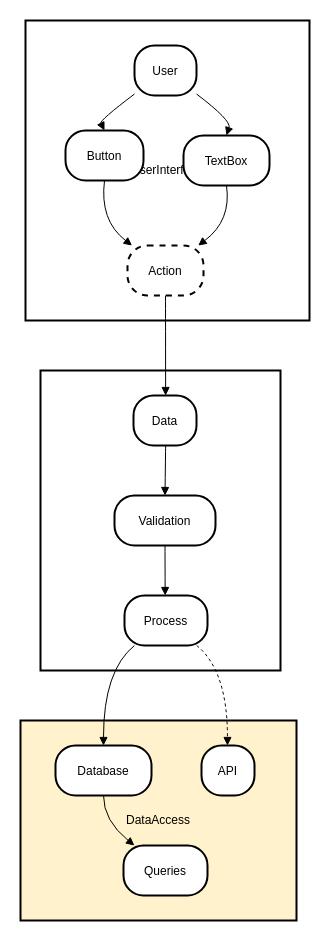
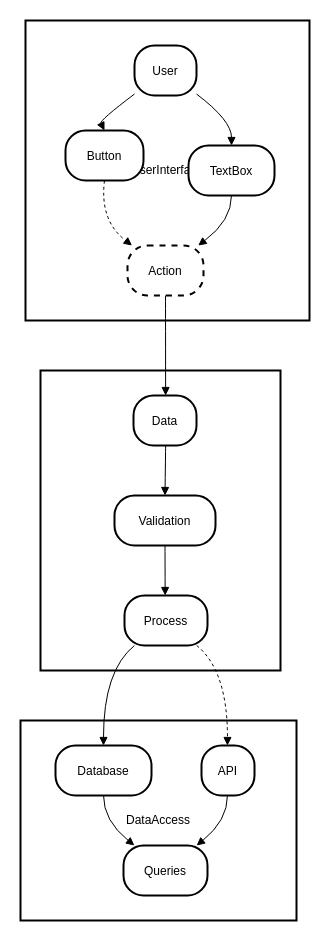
- <mxCell id="7" value="TextBox" style="rounded=1;arcSize=40;strokeWidth=2" vertex="1" parent="1"><mxGeometry x="183" y="135" width="86" height="50" as="geometry" /></mxCell>
+ <mxCell id="7" value="TextBox" style="rounded=1;arcSize=40;strokeWidth=2" vertex="1" parent="1"><mxGeometry x="188" y="145" width="86" height="50" as="geometry" /></mxCell>
- <mxCell id="17" value="" style="curved=1;startArrow=none;endArrow=block;exitX=0.5;exitY=1;entryX=0.06;entryY=0;" edge="1" parent="1" source="6" target="8"><mxGeometry relative="1" as="geometry"><Array as="points"><mxPoint x="99" y="220" /></Array></mxGeometry></mxCell>
+ <mxCell id="17" value="" style="curved=1;startArrow=none;endArrow=block;exitX=0.5;exitY=1;entryX=0.06;entryY=0;dashed=1;" edge="1" parent="1" source="6" target="8"><mxGeometry relative="1" as="geometry"><Array as="points"><mxPoint x="99" y="220" /></Array></mxGeometry></mxCell>
- <mxCell id="2" value="DataAccess" style="whiteSpace=wrap;strokeWidth=2;fillColor=#fff2cc;" vertex="1" parent="1"><mxGeometry x="20" y="720" width="276" height="200" as="geometry" /></mxCell>
+ <mxCell id="2" value="DataAccess" style="whiteSpace=wrap;strokeWidth=2;" vertex="1" parent="1"><mxGeometry x="20" y="720" width="276" height="200" as="geometry" /></mxCell>
+ <mxCell id="25" value="" style="curved=1;startArrow=none;endArrow=block;exitX=0.49;exitY=1;entryX=0.87;entryY=0;" edge="1" parent="1" source="13" target="14"><mxGeometry relative="1" as="geometry"><Array as="points"><mxPoint x="227" y="820" /></Array></mxGeometry></mxCell>
